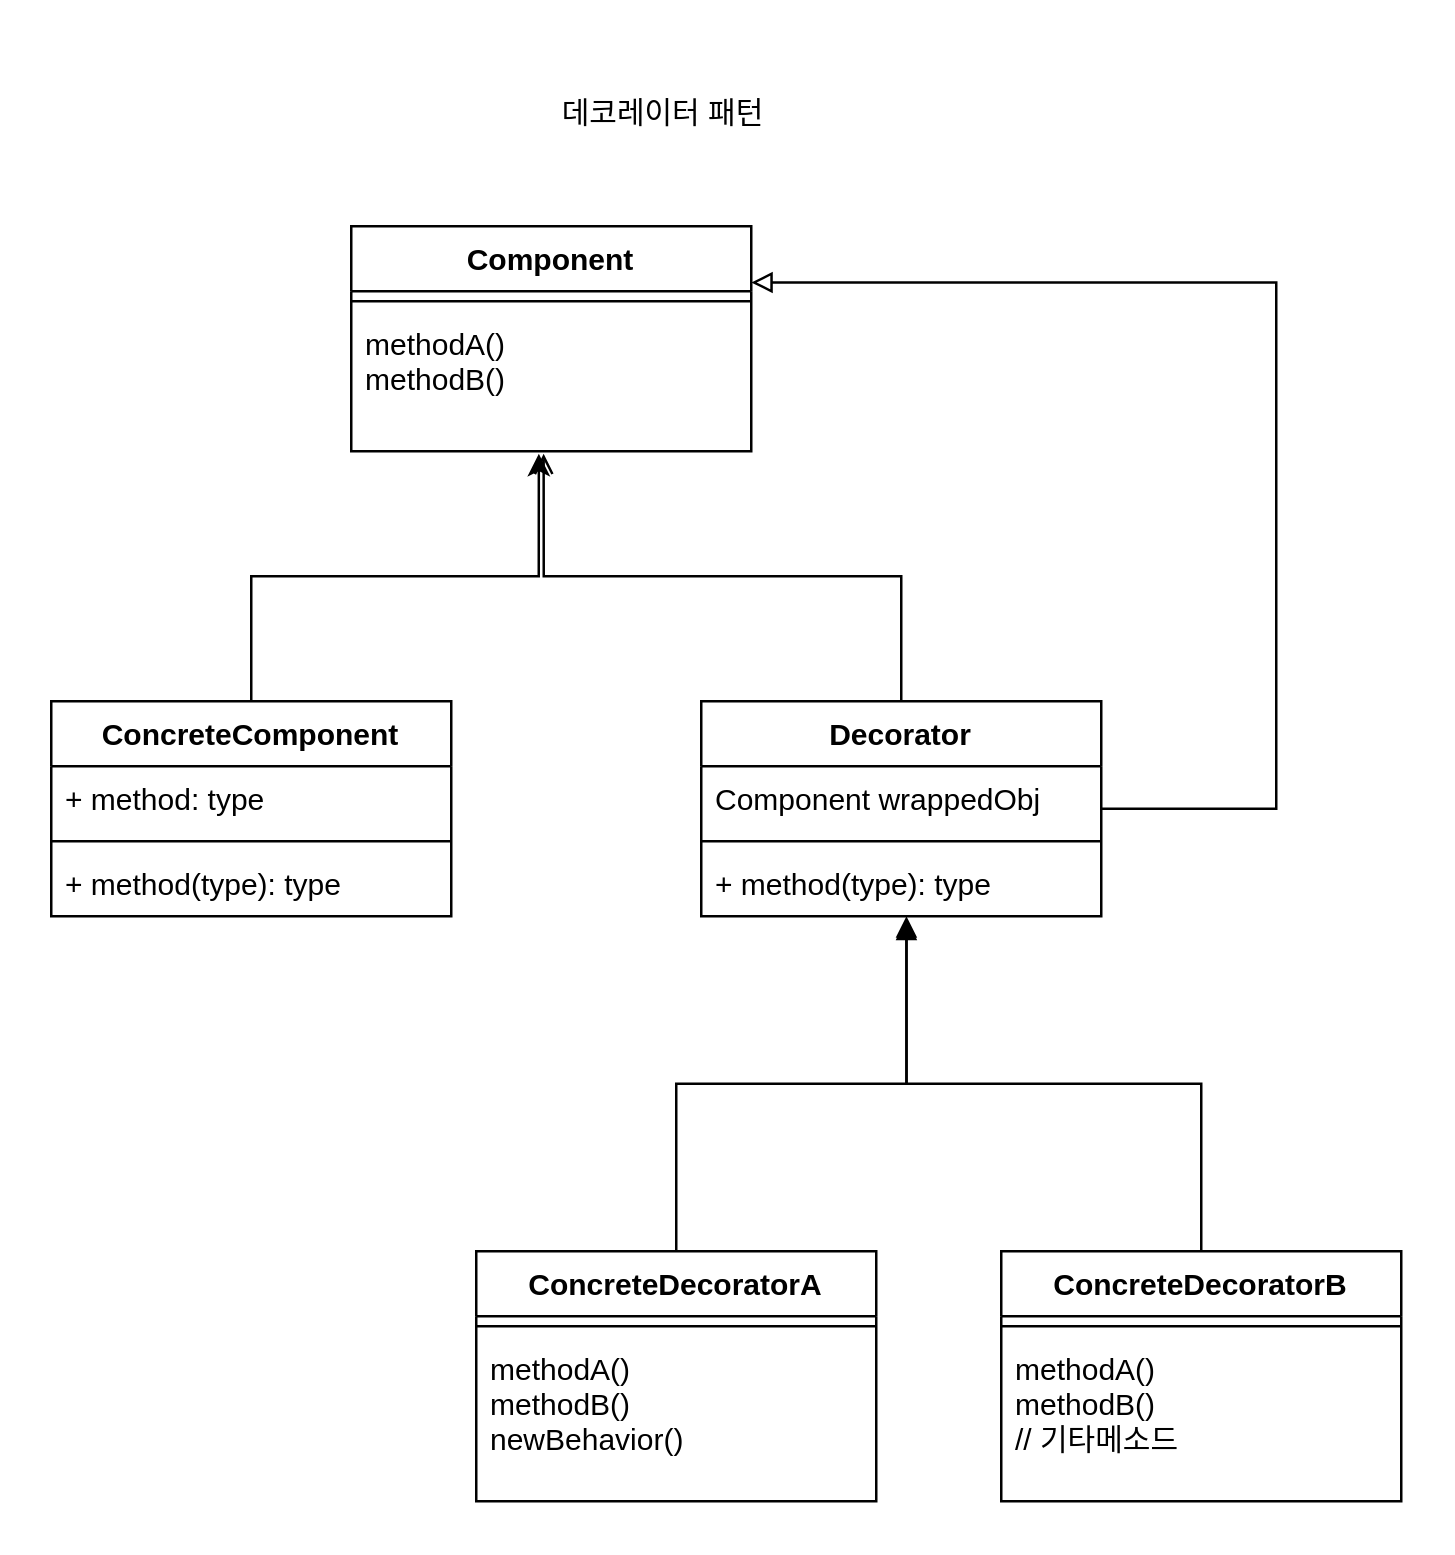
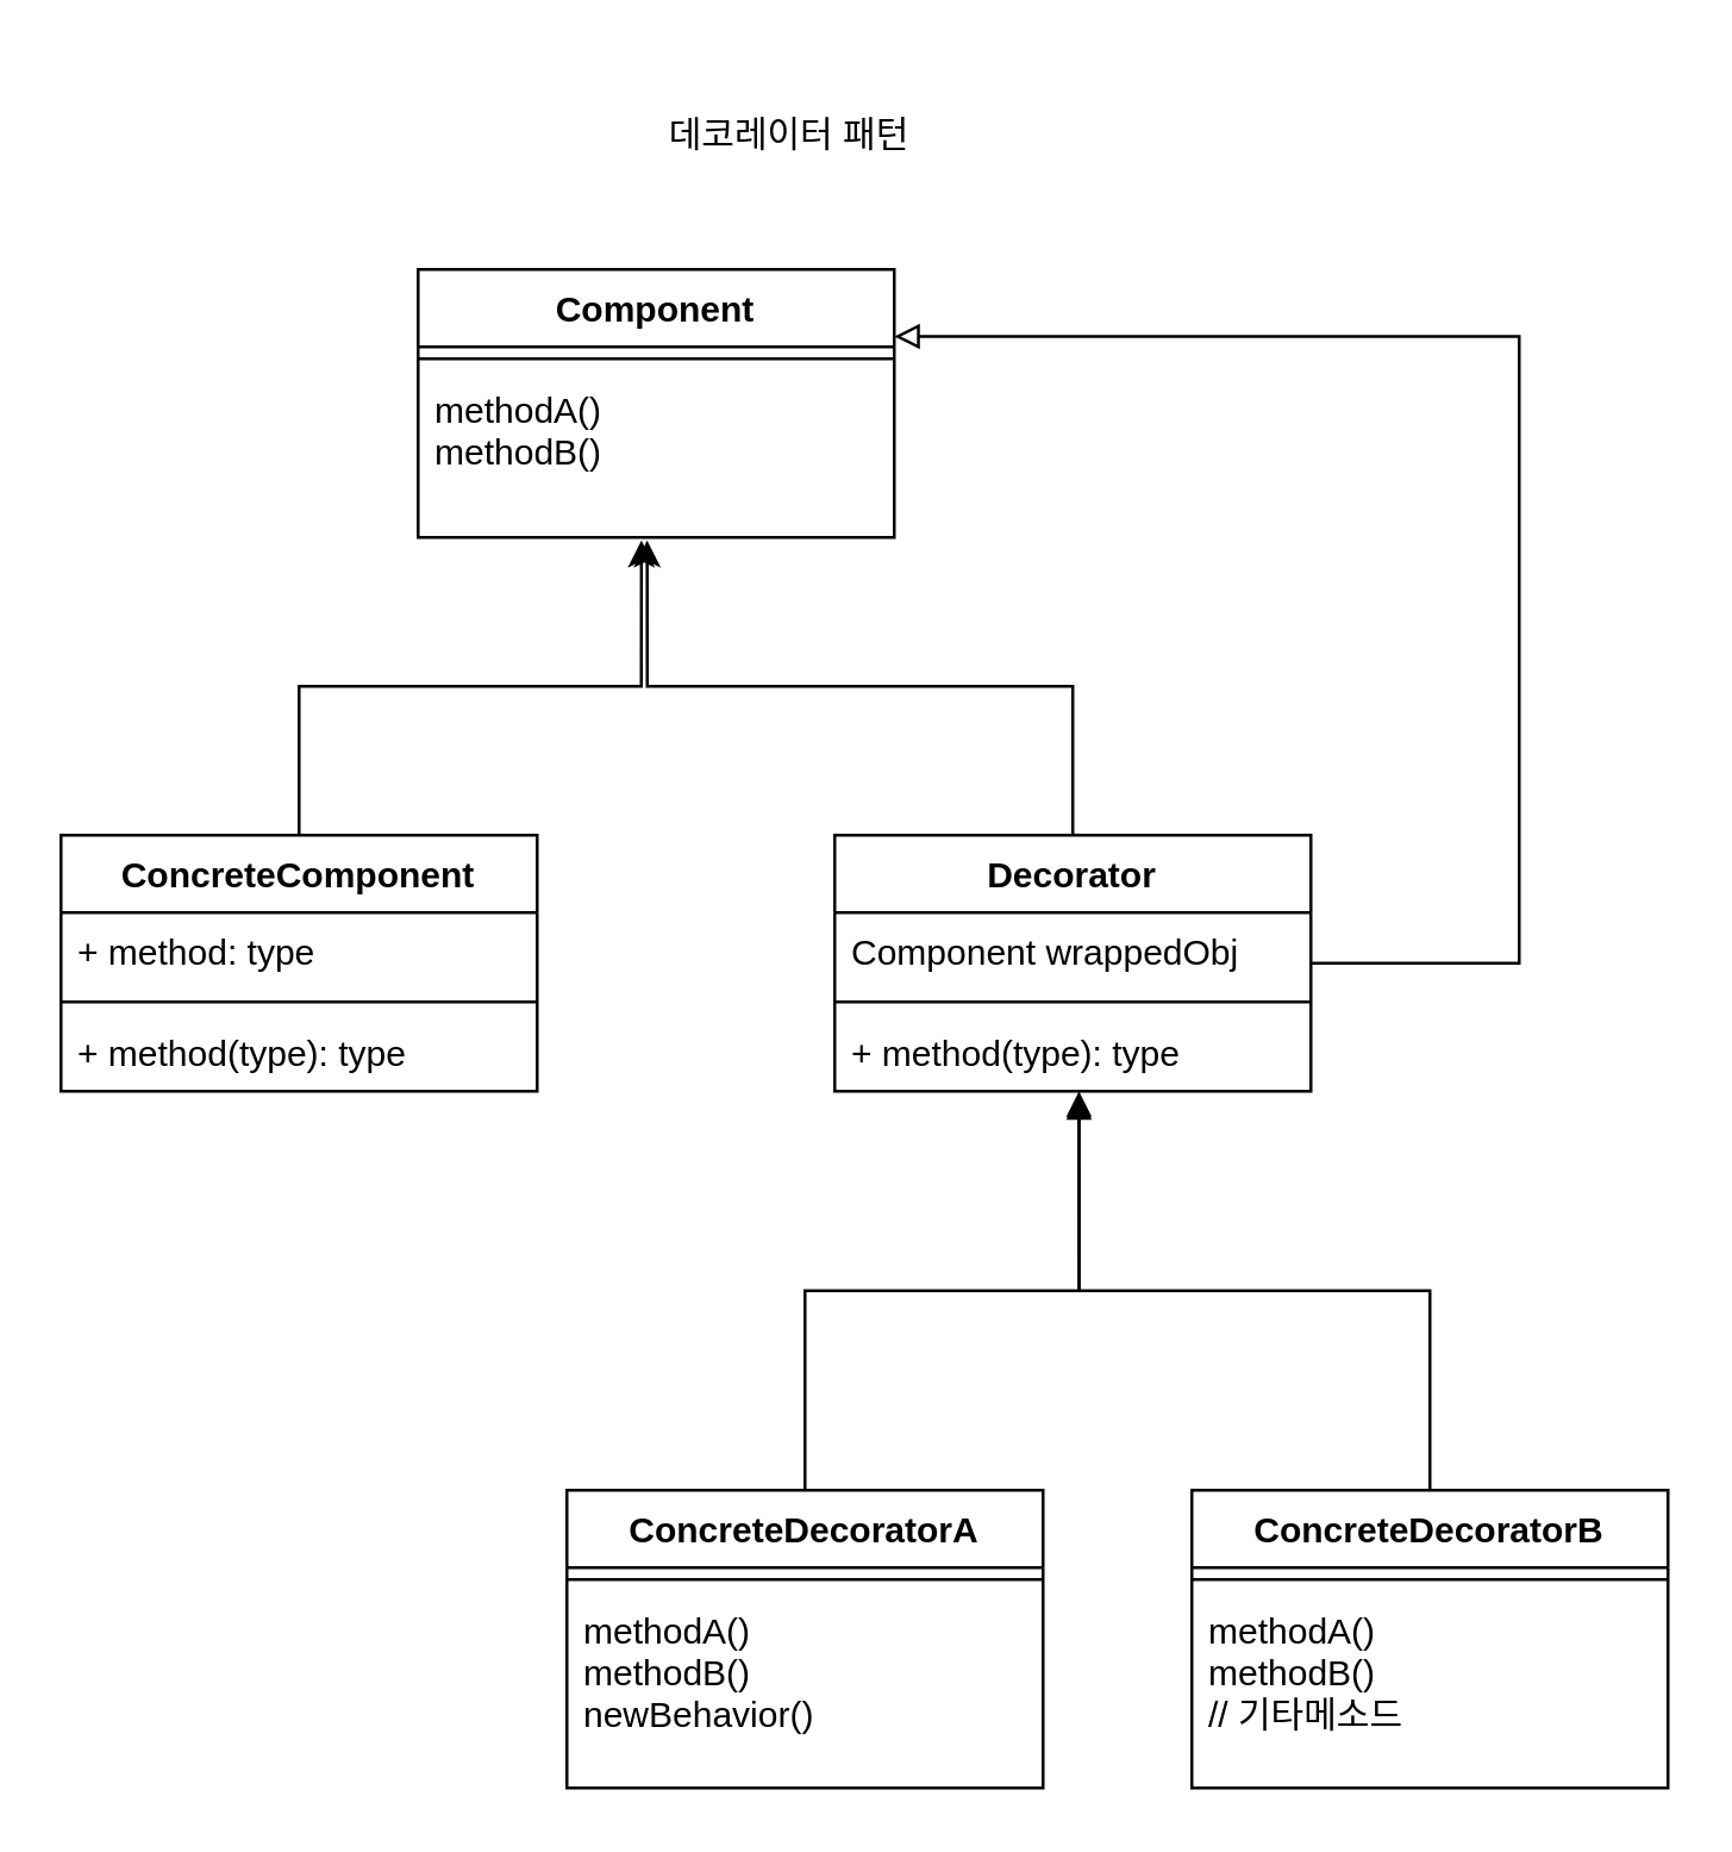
- <mxCell id="10" style="edgeStyle=orthogonalEdgeStyle;rounded=0;orthogonalLoop=1;jettySize=auto;html=1;entryX=0.481;entryY=1.018;entryDx=0;entryDy=0;entryPerimeter=0;endArrow=open;" edge="1" parent="1" source="12" target="4"><mxGeometry relative="1" as="geometry" /></mxCell>
+ <mxCell id="10" style="edgeStyle=orthogonalEdgeStyle;rounded=0;orthogonalLoop=1;jettySize=auto;html=1;entryX=0.481;entryY=1.018;entryDx=0;entryDy=0;entryPerimeter=0;" edge="1" parent="1" source="12" target="4"><mxGeometry relative="1" as="geometry" /></mxCell>
